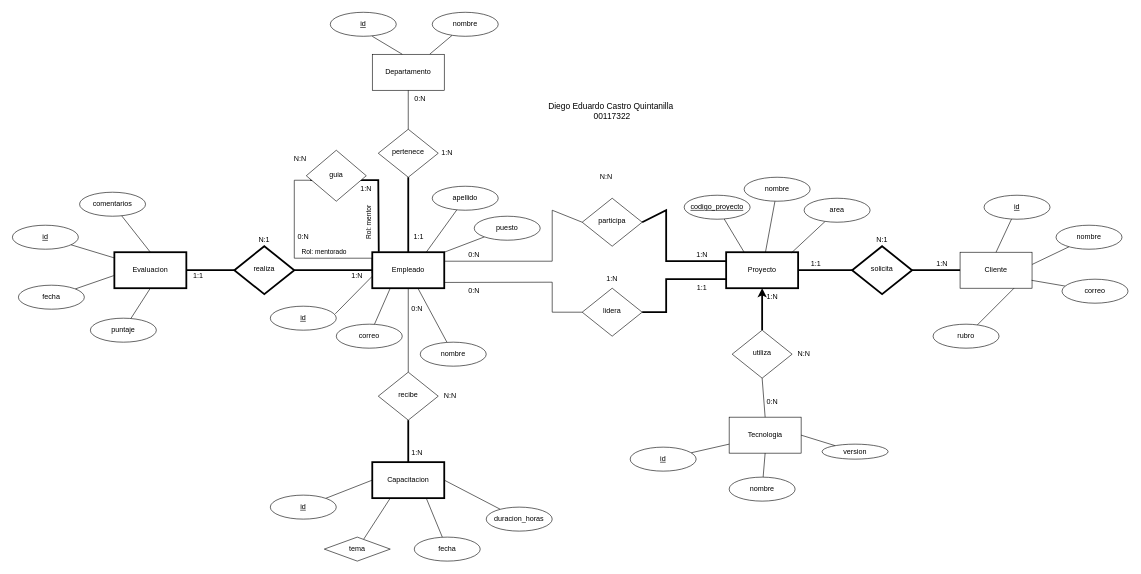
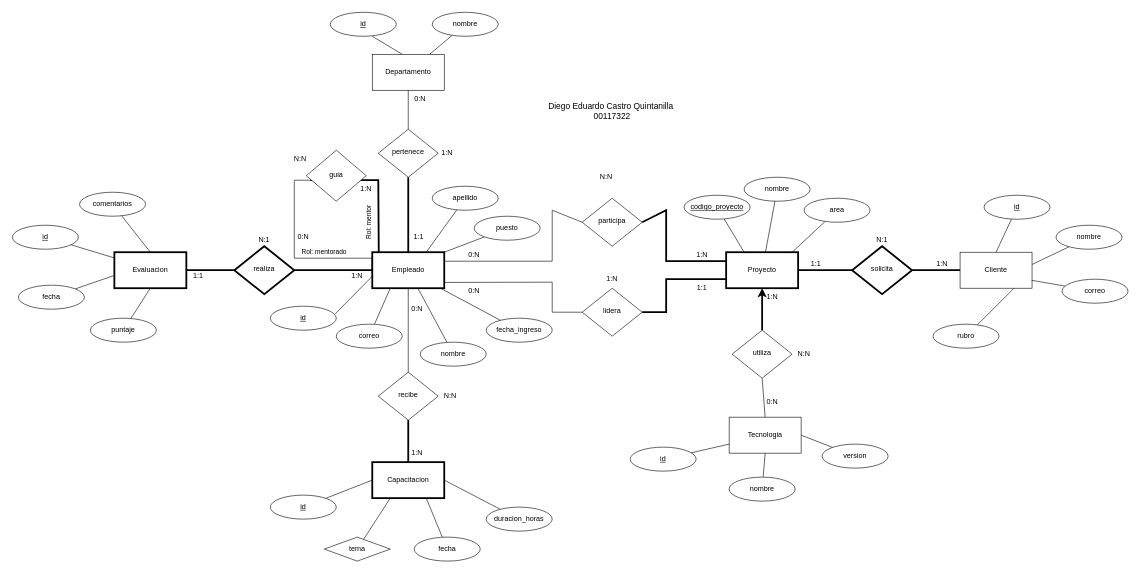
+ <mxCell id="102" style="rounded=0;orthogonalLoop=1;jettySize=auto;html=1;entryX=0.948;entryY=1.002;entryDx=0;entryDy=0;entryPerimeter=0;endArrow=none;startFill=0;" parent="1" source="97" target="3" edge="1"><mxGeometry relative="1" as="geometry" /></mxCell>
+ <mxCell id="97" value="fecha_ingreso" style="ellipse;whiteSpace=wrap;html=1;" parent="1" vertex="1"><mxGeometry x="810" y="530" width="110" height="40" as="geometry" /></mxCell>
- <mxCell id="76" value="version" style="ellipse;whiteSpace=wrap;html=1;" parent="1" vertex="1"><mxGeometry x="1370" y="740" width="110" height="25" as="geometry" /></mxCell>
+ <mxCell id="76" value="version" style="ellipse;whiteSpace=wrap;html=1;" parent="1" vertex="1"><mxGeometry x="1370" y="740" width="110" height="40" as="geometry" /></mxCell>
